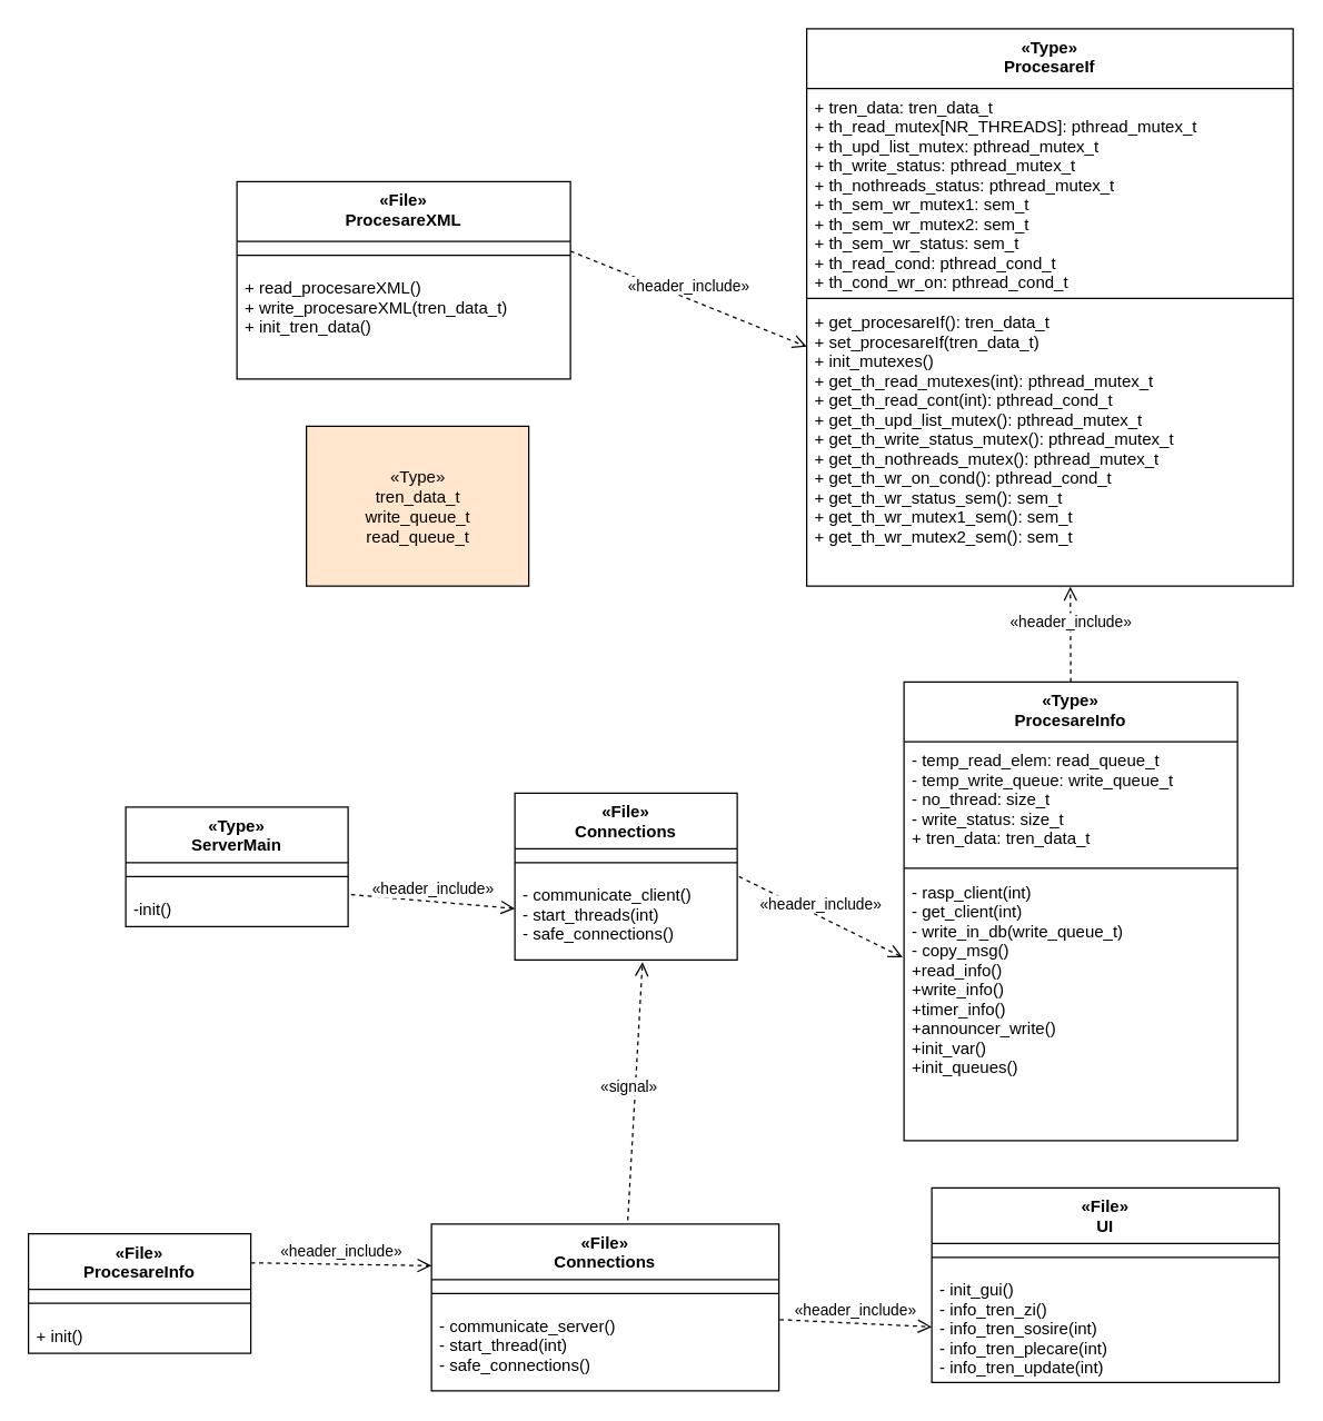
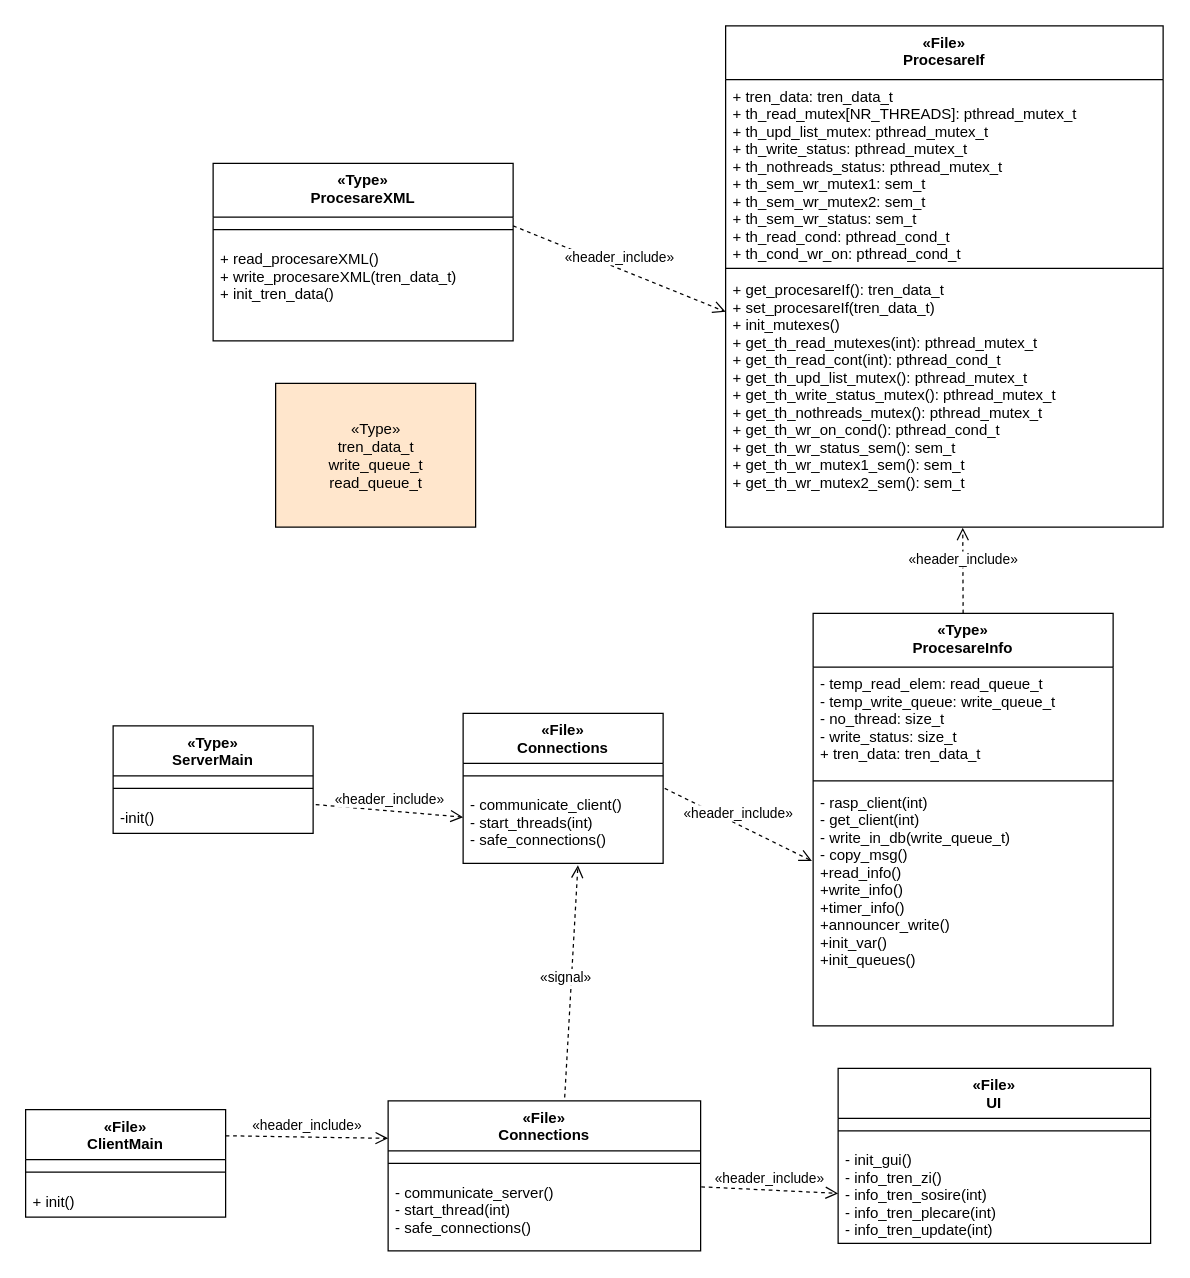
- <mxCell id="19" value="«Type»&#10;ProcesareIf&#10;" style="swimlane;fontStyle=1;align=center;verticalAlign=top;childLayout=stackLayout;horizontal=1;startSize=43;horizontalStack=0;resizeParent=1;resizeParentMax=0;resizeLast=0;collapsible=1;marginBottom=0;" parent="1" vertex="1"><mxGeometry x="580" y="20" width="350" height="401" as="geometry" /></mxCell>
+ <mxCell id="19" value="«File»&#10;ProcesareIf&#10;" style="swimlane;fontStyle=1;align=center;verticalAlign=top;childLayout=stackLayout;horizontal=1;startSize=43;horizontalStack=0;resizeParent=1;resizeParentMax=0;resizeLast=0;collapsible=1;marginBottom=0;" parent="1" vertex="1"><mxGeometry x="580" y="20" width="350" height="401" as="geometry" /></mxCell>
- <mxCell id="16" value="«File»&#10;ProcesareXML&#10;" style="swimlane;fontStyle=1;align=center;verticalAlign=top;childLayout=stackLayout;horizontal=1;startSize=43;horizontalStack=0;resizeParent=1;resizeParentMax=0;resizeLast=0;collapsible=1;marginBottom=0;" parent="1" vertex="1"><mxGeometry x="170" y="130" width="240" height="142" as="geometry" /></mxCell>
+ <mxCell id="16" value="«Type»&#10;ProcesareXML&#10;" style="swimlane;fontStyle=1;align=center;verticalAlign=top;childLayout=stackLayout;horizontal=1;startSize=43;horizontalStack=0;resizeParent=1;resizeParentMax=0;resizeLast=0;collapsible=1;marginBottom=0;" parent="1" vertex="1"><mxGeometry x="170" y="130" width="240" height="142" as="geometry" /></mxCell>
- <mxCell id="24" value="«File»&#10;ProcesareInfo&#10;&#10;&#10;" style="swimlane;fontStyle=1;align=center;verticalAlign=top;childLayout=stackLayout;horizontal=1;startSize=40;horizontalStack=0;resizeParent=1;resizeParentMax=0;resizeLast=0;collapsible=1;marginBottom=0;" parent="1" vertex="1"><mxGeometry x="20" y="887" width="160" height="86" as="geometry" /></mxCell>
+ <mxCell id="24" value="«File»&#10;ClientMain&#10;&#10;&#10;" style="swimlane;fontStyle=1;align=center;verticalAlign=top;childLayout=stackLayout;horizontal=1;startSize=40;horizontalStack=0;resizeParent=1;resizeParentMax=0;resizeLast=0;collapsible=1;marginBottom=0;" parent="1" vertex="1"><mxGeometry x="20" y="887" width="160" height="86" as="geometry" /></mxCell>
